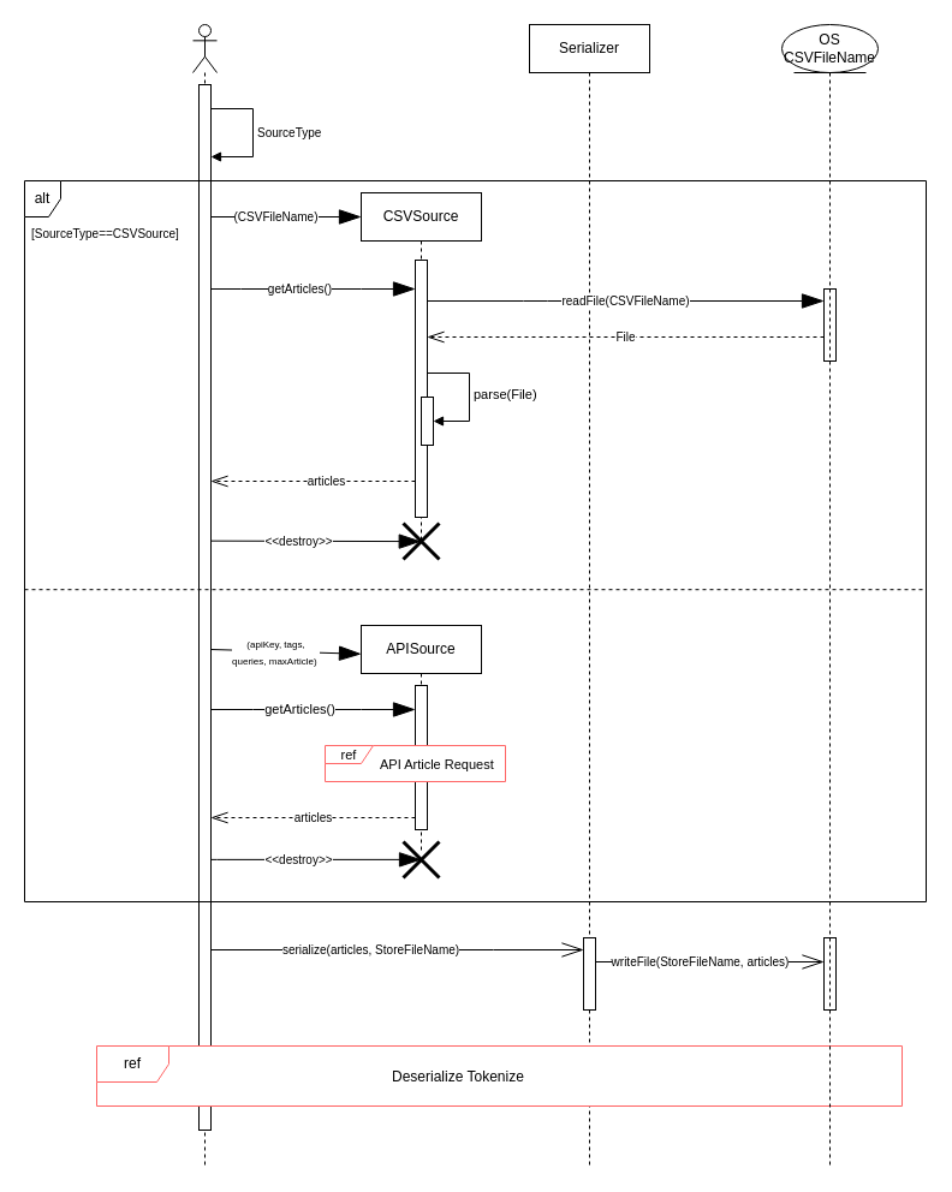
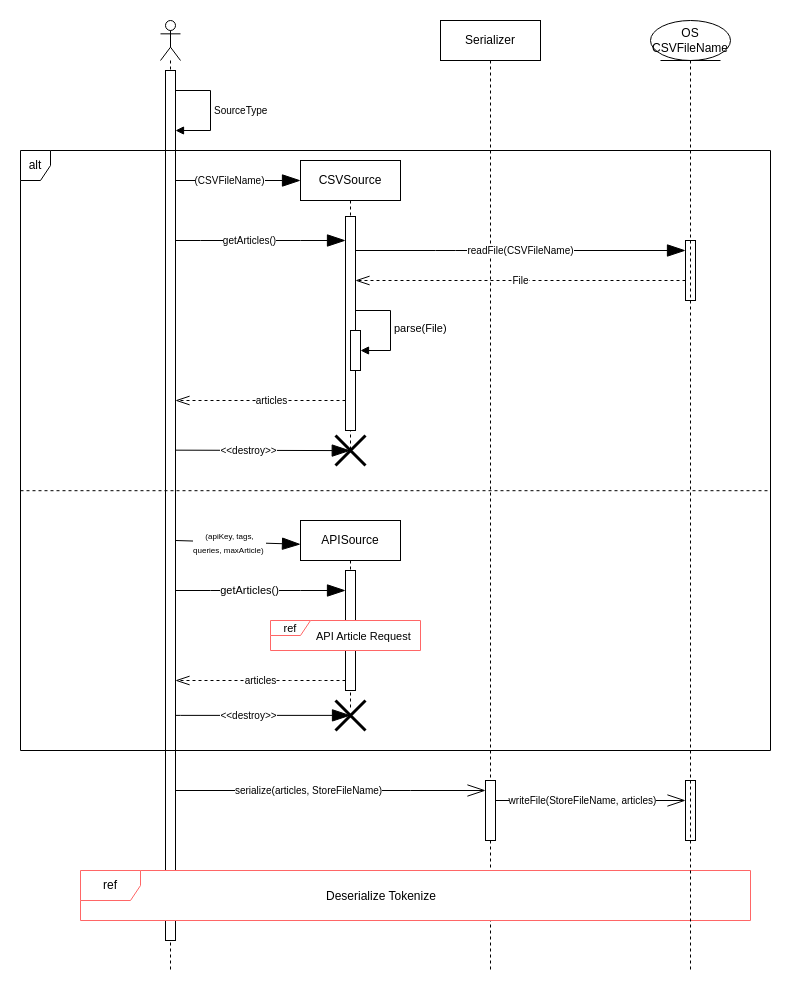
- <mxCell id="6" value="&lt;font style=&quot;font-size: 10px;&quot;&gt;[SourceType==CSVSource]&lt;/font&gt;" style="text;strokeColor=none;fillColor=none;align=left;verticalAlign=top;spacingLeft=4;spacingRight=4;overflow=hidden;rotatable=0;points=[[0,0.5],[1,0.5]];portConstraint=eastwest;whiteSpace=wrap;html=1;" parent="1" vertex="1"><mxGeometry x="20" y="180" width="140" height="26" as="geometry" /></mxCell>
